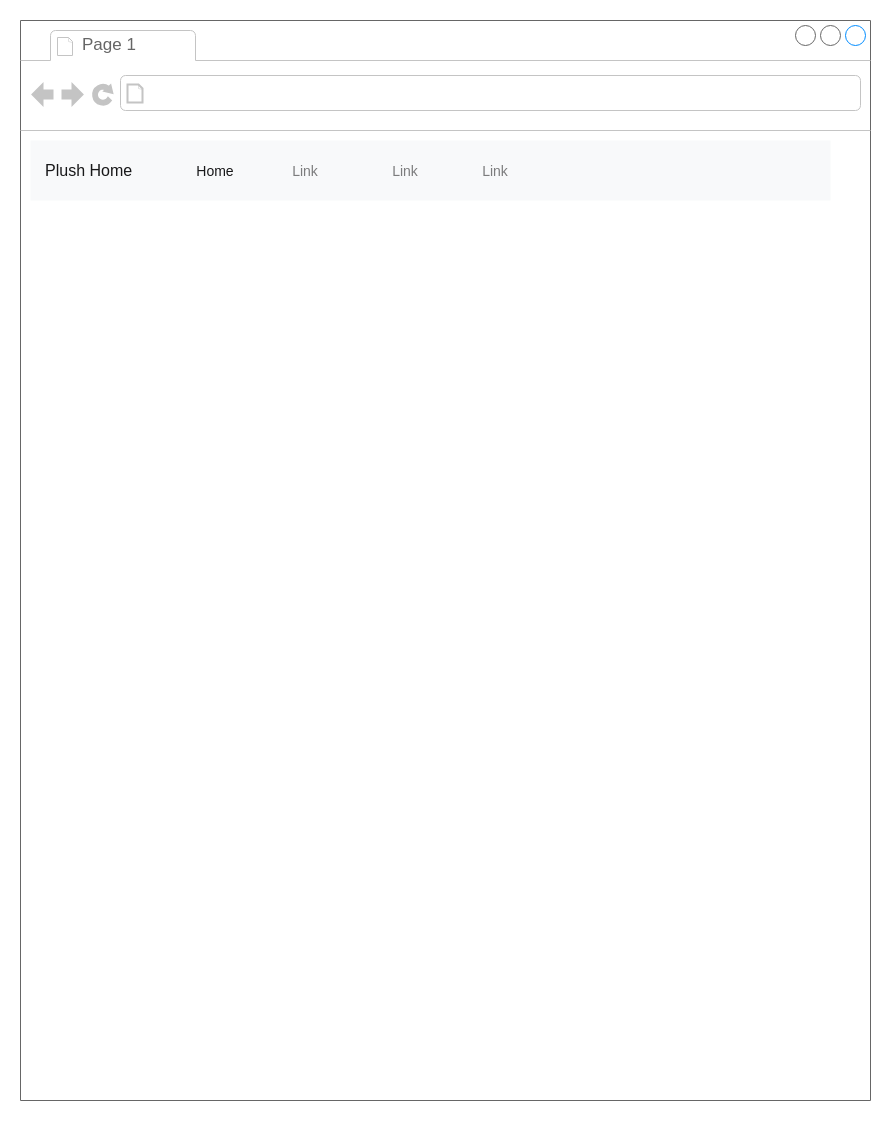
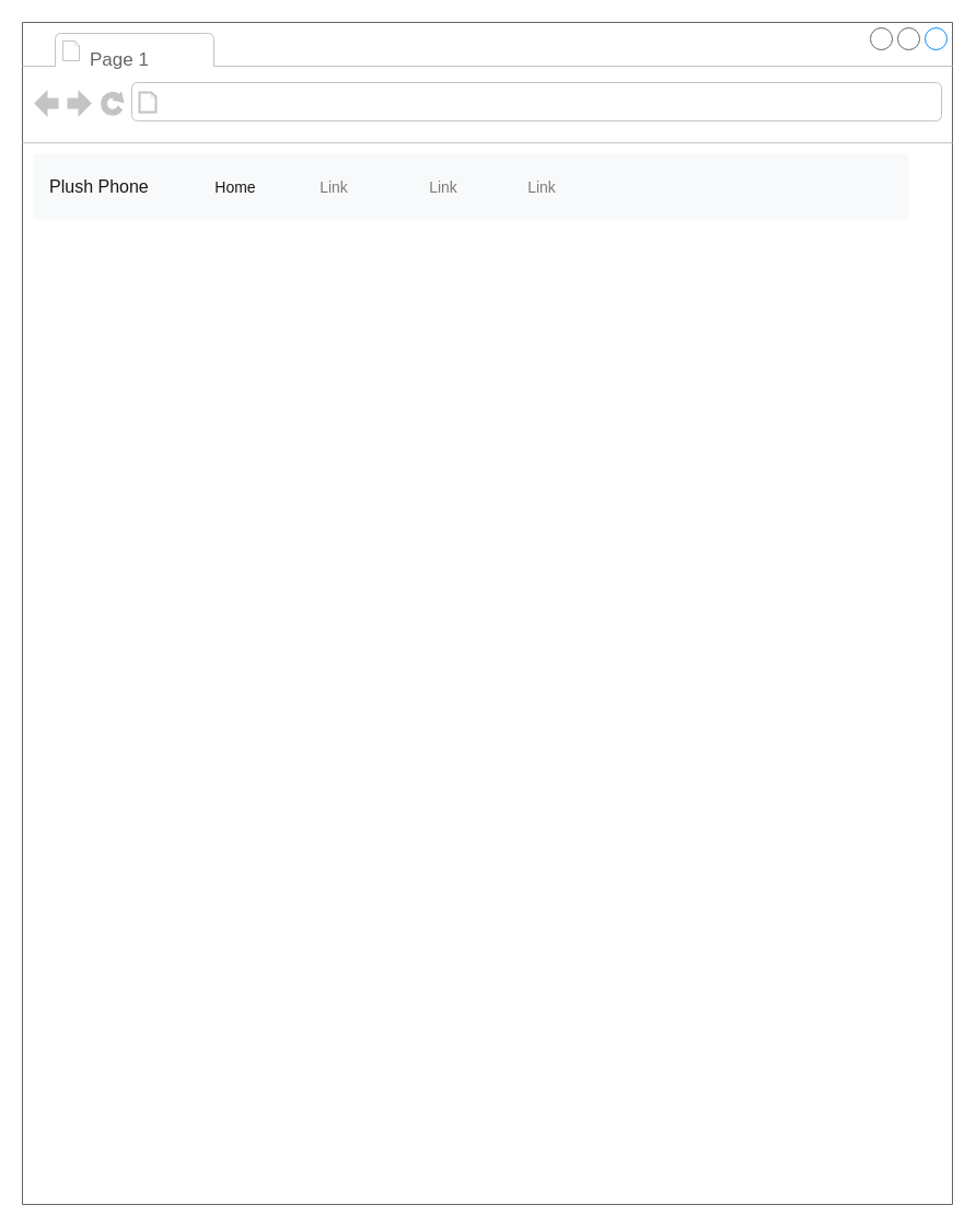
- <mxCell id="3" value="Page 1" style="strokeWidth=1;shadow=0;dashed=0;align=center;html=1;shape=mxgraph.mockup.containers.anchor;fontSize=17;fontColor=#666666;align=left;whiteSpace=wrap;" vertex="1" parent="2"><mxGeometry x="60" y="12" width="110" height="26" as="geometry" /></mxCell>
+ <mxCell id="3" value="Page 1" style="strokeWidth=1;shadow=0;dashed=0;align=center;html=1;shape=mxgraph.mockup.containers.anchor;fontSize=17;fontColor=#666666;align=left;whiteSpace=wrap;" vertex="1" parent="2"><mxGeometry x="60" y="12" width="140" height="45" as="geometry" /></mxCell>
- <mxCell id="4" value="Plush Home" style="html=1;shadow=0;dashed=0;fillColor=#F8F9FA;strokeColor=none;fontSize=16;fontColor=#181819;align=left;spacing=15;" vertex="1" parent="2"><mxGeometry x="10" y="120" width="800" height="60" as="geometry" /></mxCell>
+ <mxCell id="4" value="Plush Phone" style="html=1;shadow=0;dashed=0;fillColor=#F8F9FA;strokeColor=none;fontSize=16;fontColor=#181819;align=left;spacing=15;" vertex="1" parent="2"><mxGeometry x="10" y="120" width="800" height="60" as="geometry" /></mxCell>
